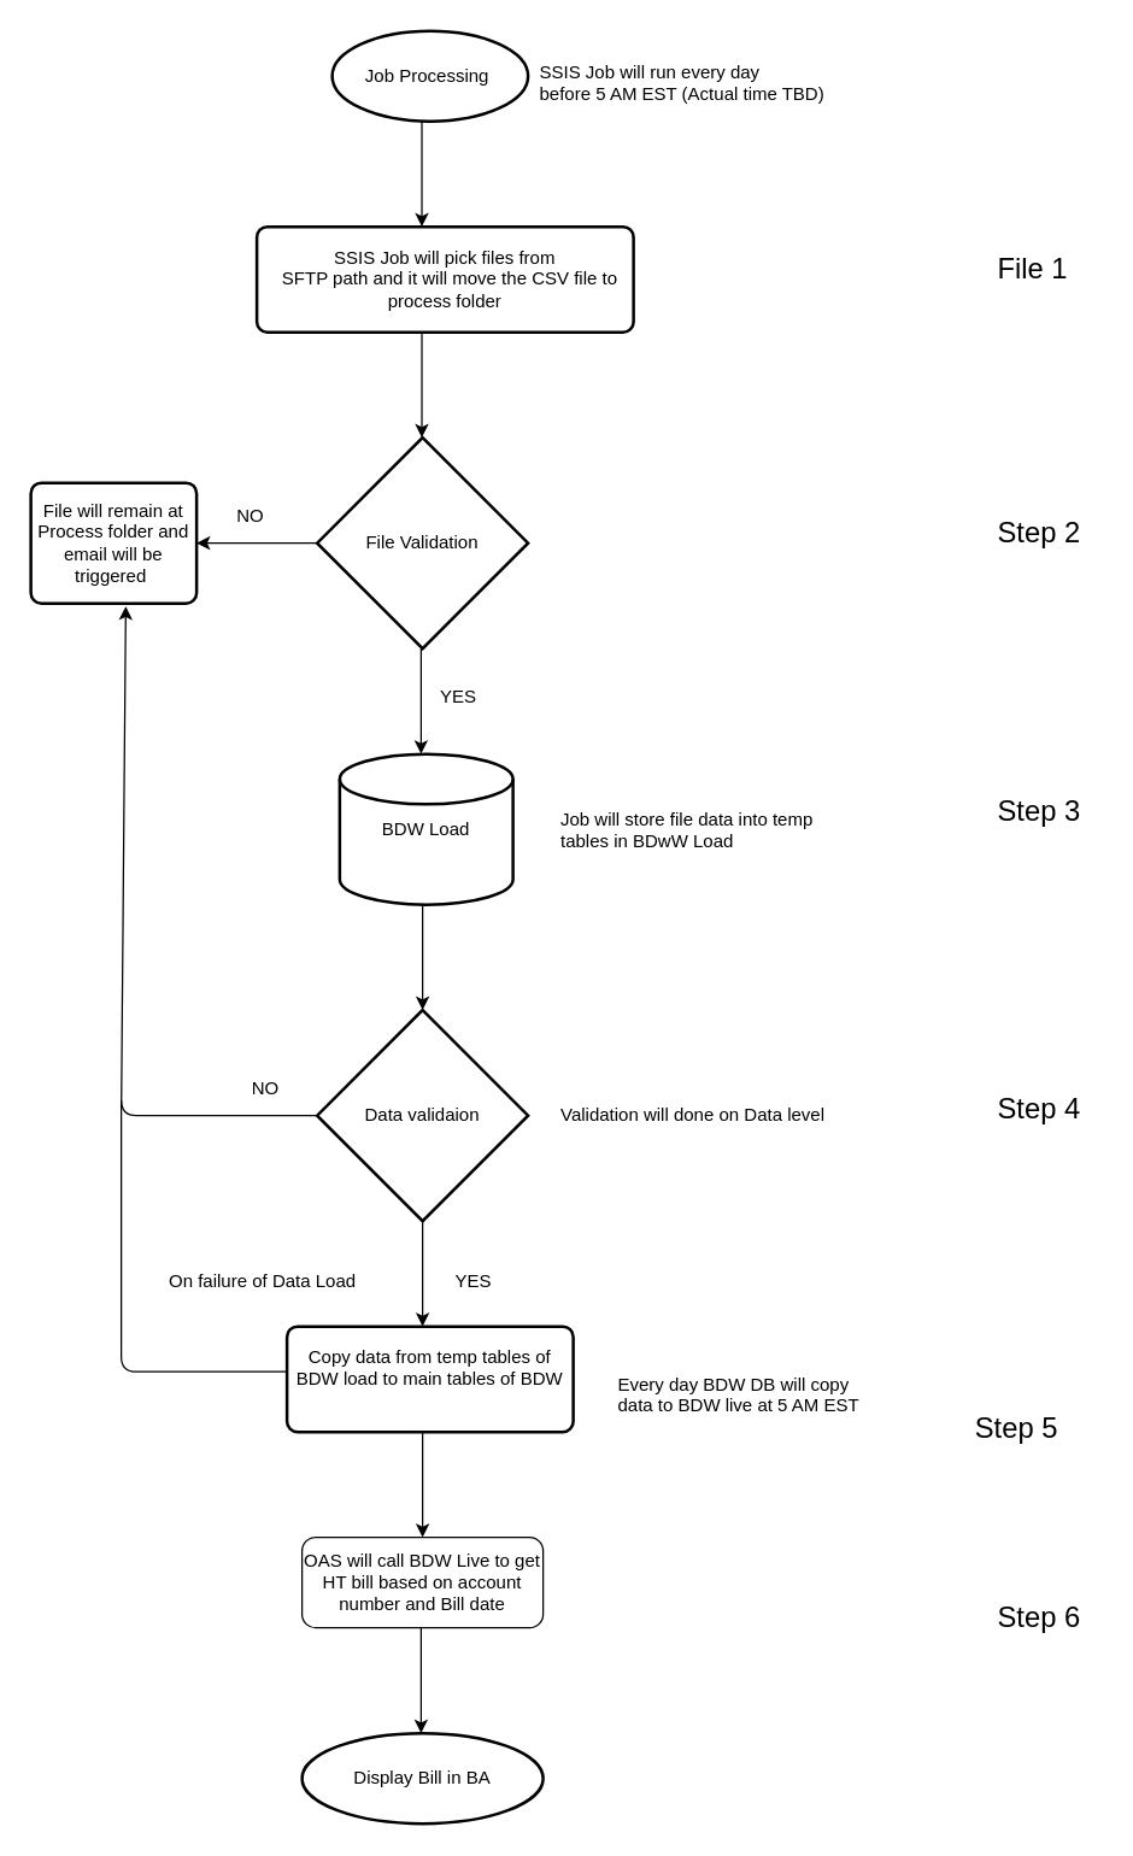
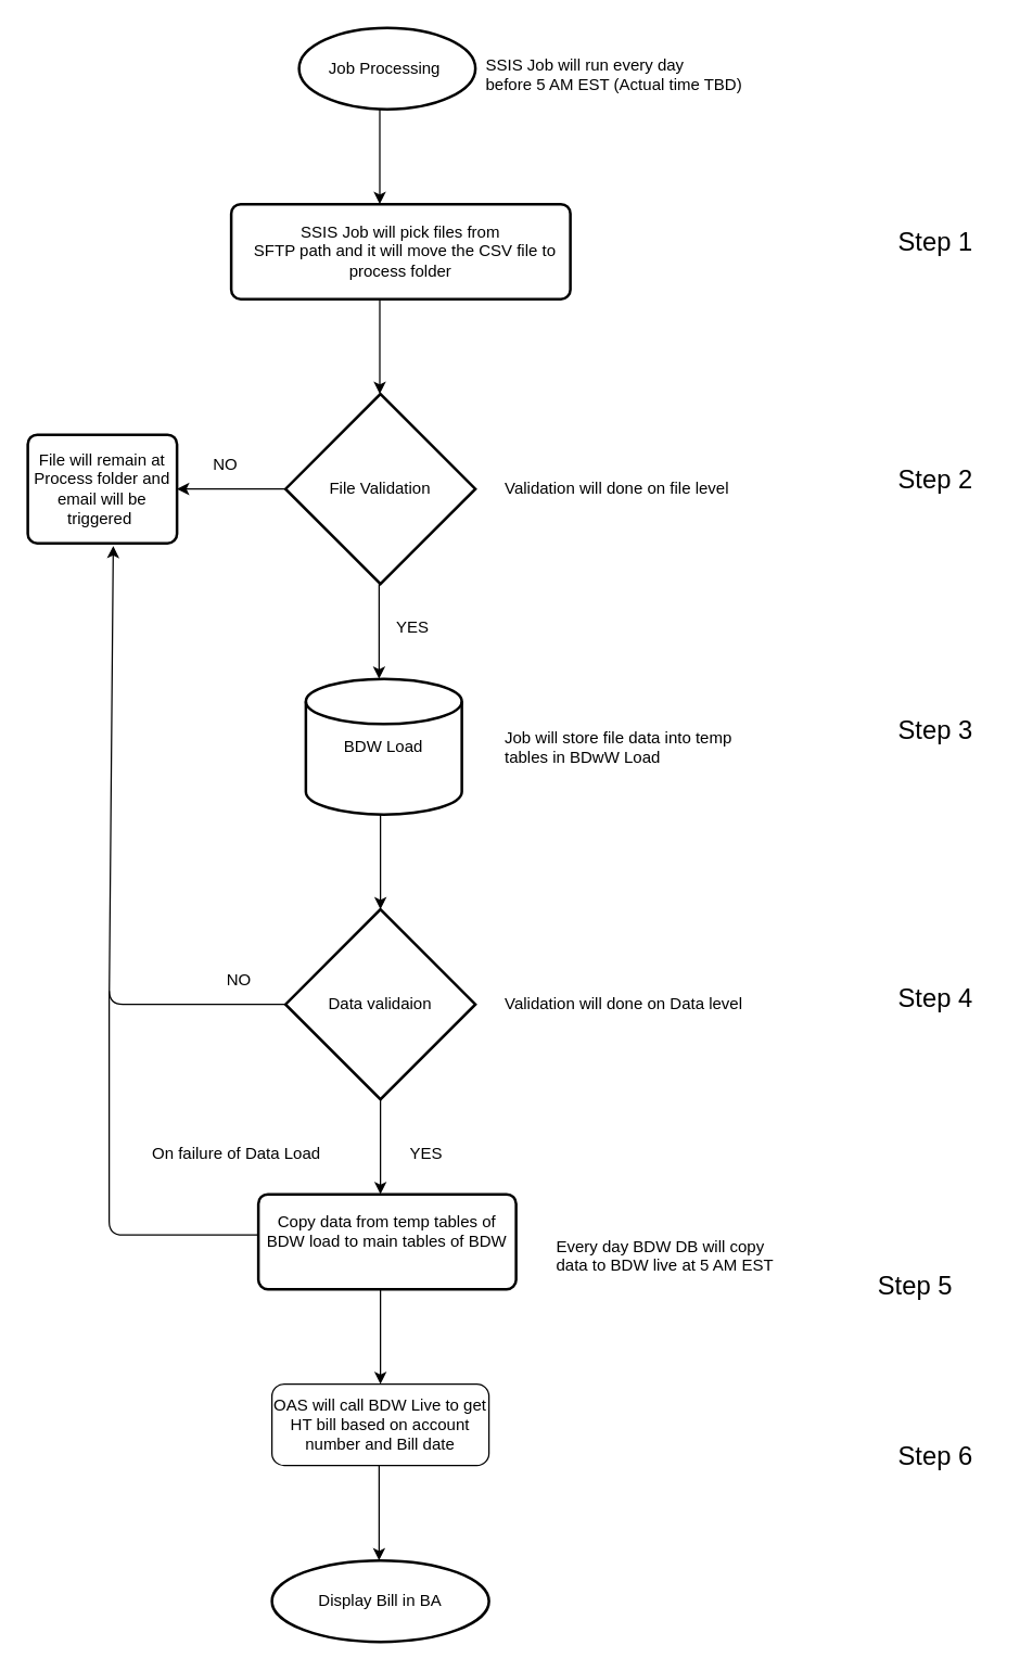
- <mxCell id="31" value="&lt;font style=&quot;font-size: 19px&quot;&gt;File 1&lt;/font&gt;" style="text;html=1;resizable=0;points=[];autosize=1;align=left;verticalAlign=top;spacingTop=-4;" vertex="1" parent="1"><mxGeometry x="660" y="165" width="70" height="20" as="geometry" /></mxCell>
+ <mxCell id="31" value="&lt;font style=&quot;font-size: 19px&quot;&gt;Step 1&lt;/font&gt;" style="text;html=1;resizable=0;points=[];autosize=1;align=left;verticalAlign=top;spacingTop=-4;" vertex="1" parent="1"><mxGeometry x="660" y="165" width="70" height="20" as="geometry" /></mxCell>
+ <mxCell id="11" value="Validation will done on file level" style="text;html=1;resizable=0;points=[];autosize=1;align=left;verticalAlign=top;spacingTop=-4;" vertex="1" parent="1"><mxGeometry x="370" y="350" width="180" height="20" as="geometry" /></mxCell>
